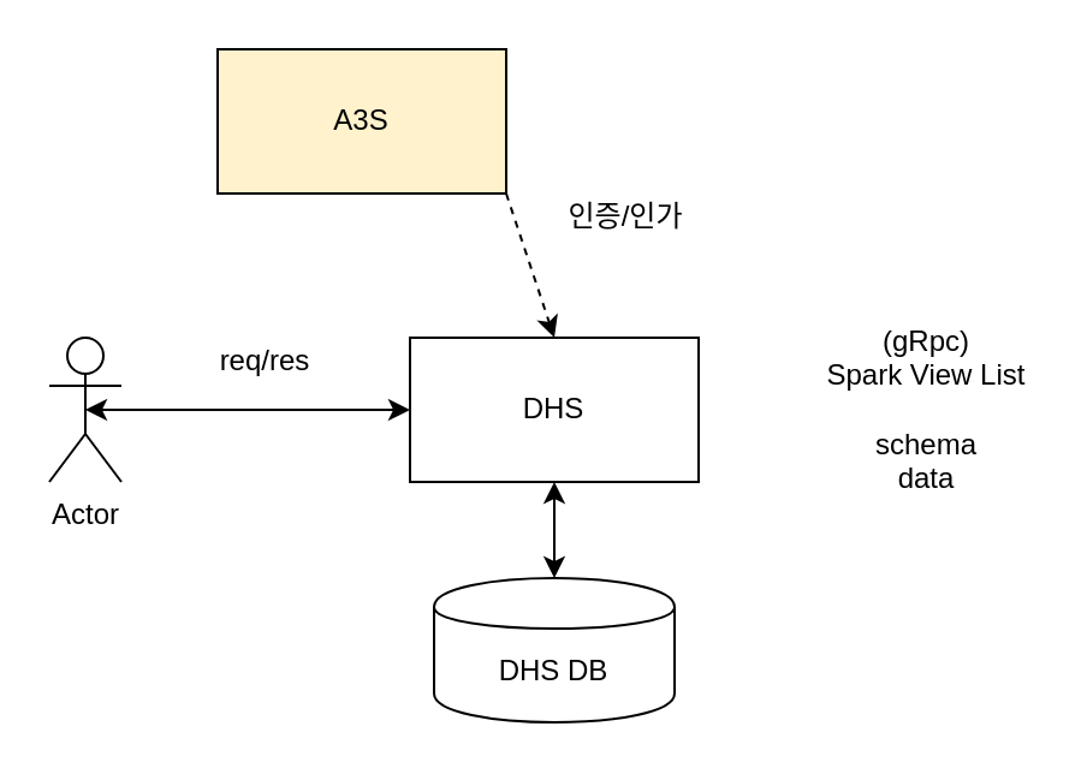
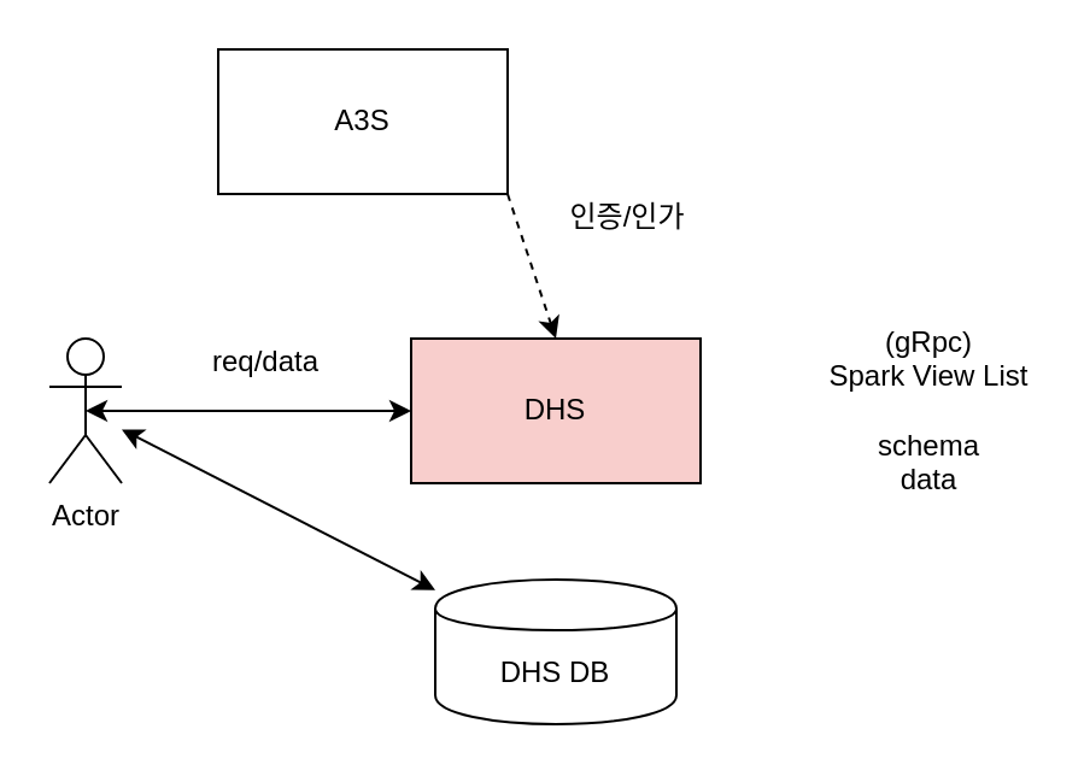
- <mxCell id="8" value="A3S" style="rounded=0;whiteSpace=wrap;html=1;fillColor=#fff2cc;" vertex="1" parent="1"><mxGeometry x="90" y="20" width="120" height="60" as="geometry" /></mxCell>
+ <mxCell id="8" value="A3S" style="rounded=0;whiteSpace=wrap;html=1;" vertex="1" parent="1"><mxGeometry x="90" y="20" width="120" height="60" as="geometry" /></mxCell>
- <mxCell id="11" value="req/res" style="text;html=1;strokeColor=none;fillColor=none;align=center;verticalAlign=middle;whiteSpace=wrap;rounded=0;" vertex="1" parent="1"><mxGeometry x="70" y="140" width="80" height="20" as="geometry" /></mxCell>
+ <mxCell id="11" value="req/data" style="text;html=1;strokeColor=none;fillColor=none;align=center;verticalAlign=middle;whiteSpace=wrap;rounded=0;" vertex="1" parent="1"><mxGeometry x="70" y="140" width="80" height="20" as="geometry" /></mxCell>
- <mxCell id="2" value="DHS" style="rounded=0;whiteSpace=wrap;html=1;" vertex="1" parent="1"><mxGeometry x="170" y="140" width="120" height="60" as="geometry" /></mxCell>
+ <mxCell id="2" value="DHS" style="rounded=0;whiteSpace=wrap;html=1;fillColor=#f8cecc;" vertex="1" parent="1"><mxGeometry x="170" y="140" width="120" height="60" as="geometry" /></mxCell>
- <mxCell id="7" value="" style="endArrow=classic;startArrow=classic;html=1;entryX=0.5;entryY=1;entryDx=0;entryDy=0;" edge="1" parent="1" source="6" target="2"><mxGeometry width="50" height="50" relative="1" as="geometry"><mxPoint x="30" y="340" as="sourcePoint" /><mxPoint x="80" y="290" as="targetPoint" /></mxGeometry></mxCell>
+ <mxCell id="7" value="" style="endArrow=classic;startArrow=classic;html=1;" edge="1" parent="1" source="6" target="3"><mxGeometry width="50" height="50" relative="1" as="geometry"><mxPoint x="30" y="340" as="sourcePoint" /><mxPoint x="80" y="290" as="targetPoint" /></mxGeometry></mxCell>
